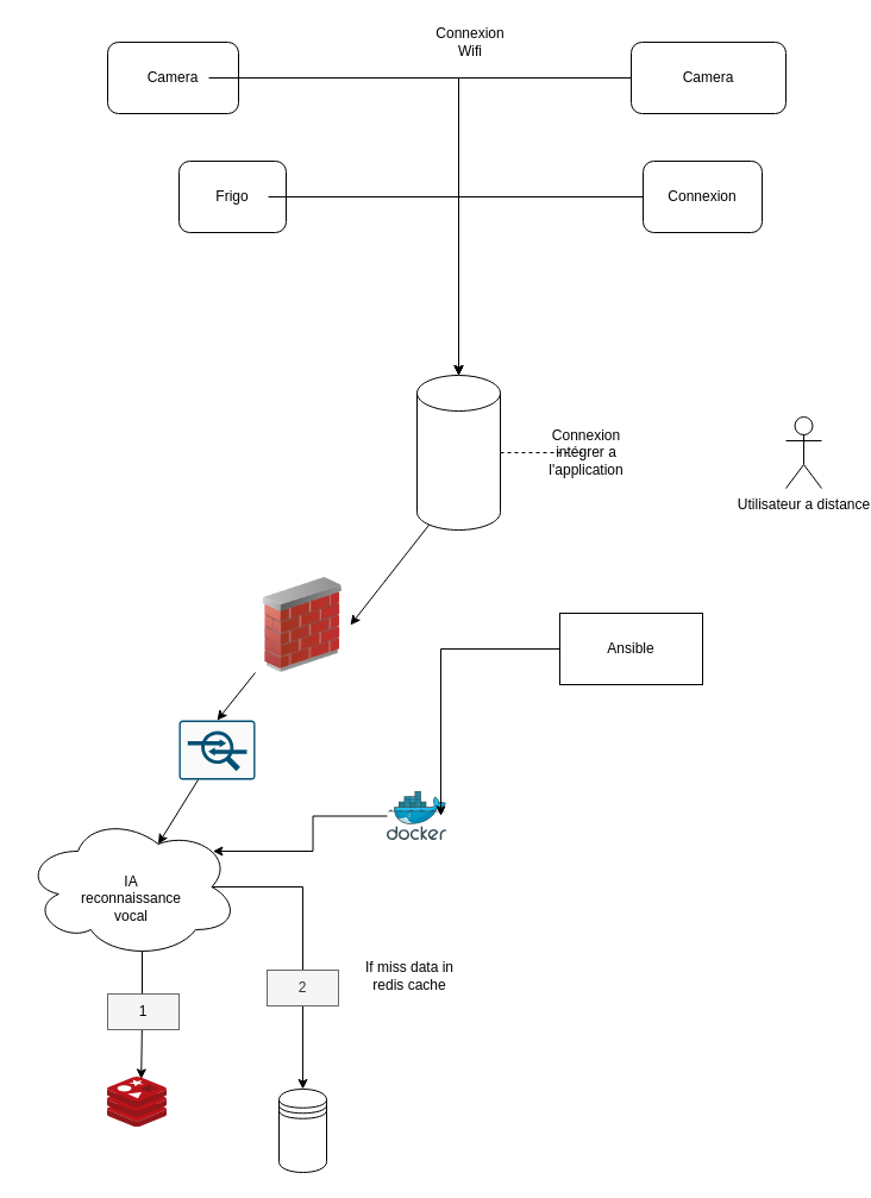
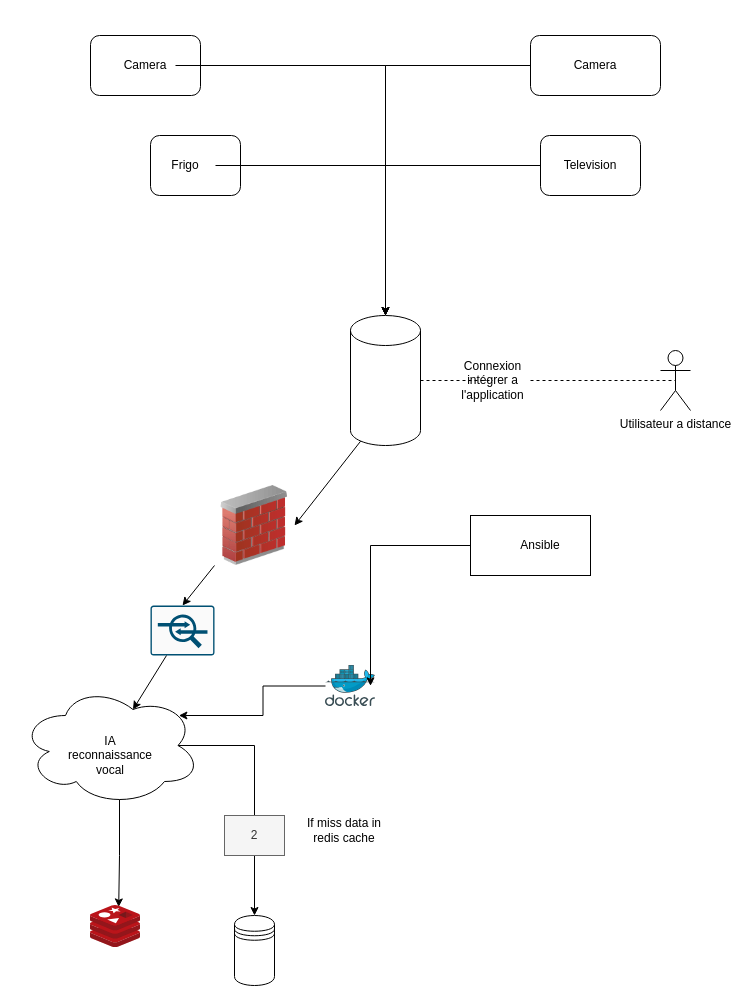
- <mxCell id="15" value="Connexion Wifi" style="text;html=1;strokeColor=none;fillColor=none;align=center;verticalAlign=middle;whiteSpace=wrap;rounded=0;" vertex="1" parent="1"><mxGeometry x="365" y="20" width="60" height="30" as="geometry" /></mxCell>
- <mxCell id="12" value="Frigo" style="text;html=1;strokeColor=none;fillColor=none;align=center;verticalAlign=middle;whiteSpace=wrap;rounded=0;" vertex="1" parent="1"><mxGeometry x="165" y="150" width="60" height="30" as="geometry" /></mxCell>
+ <mxCell id="12" value="Frigo" style="text;html=1;strokeColor=none;fillColor=none;align=center;verticalAlign=middle;whiteSpace=wrap;rounded=0;" vertex="1" parent="1"><mxGeometry x="155" y="150" width="60" height="30" as="geometry" /></mxCell>
- <mxCell id="13" value="Connexion" style="text;html=1;strokeColor=none;fillColor=none;align=center;verticalAlign=middle;whiteSpace=wrap;rounded=0;" vertex="1" parent="1"><mxGeometry x="560" y="150" width="60" height="30" as="geometry" /></mxCell>
+ <mxCell id="13" value="Television" style="text;html=1;strokeColor=none;fillColor=none;align=center;verticalAlign=middle;whiteSpace=wrap;rounded=0;" vertex="1" parent="1"><mxGeometry x="560" y="150" width="60" height="30" as="geometry" /></mxCell>
+ <mxCell id="20" value="" style="endArrow=none;dashed=1;html=1;rounded=0;exitX=1;exitY=0.5;exitDx=0;exitDy=0;exitPerimeter=0;entryX=0.5;entryY=0.5;entryDx=0;entryDy=0;entryPerimeter=0;startArrow=none;" edge="1" parent="1" source="27" target="21"><mxGeometry width="50" height="50" relative="1" as="geometry"><mxPoint x="450" y="375" as="sourcePoint" /><mxPoint x="620" y="375" as="targetPoint" /></mxGeometry></mxCell>
- <mxCell id="38" value="Ansible" style="text;html=1;strokeColor=none;fillColor=none;align=center;verticalAlign=middle;whiteSpace=wrap;rounded=0;fontColor=#000000;" vertex="1" parent="1"><mxGeometry x="500" y="530" width="60" height="30" as="geometry" /></mxCell>
+ <mxCell id="38" value="Ansible" style="text;html=1;strokeColor=none;fillColor=none;align=center;verticalAlign=middle;whiteSpace=wrap;rounded=0;fontColor=#000000;" vertex="1" parent="1"><mxGeometry x="510" y="530" width="60" height="30" as="geometry" /></mxCell>
- <mxCell id="31" value="If miss data in redis cache" style="text;html=1;strokeColor=none;fillColor=none;align=center;verticalAlign=middle;whiteSpace=wrap;rounded=0;" vertex="1" parent="1"><mxGeometry x="294" y="805" width="100" height="30" as="geometry" /></mxCell>
+ <mxCell id="31" value="If miss data in redis cache" style="text;html=1;strokeColor=none;fillColor=none;align=center;verticalAlign=middle;whiteSpace=wrap;rounded=0;" vertex="1" parent="1"><mxGeometry x="294" y="815" width="100" height="30" as="geometry" /></mxCell>
- <mxCell id="33" value="2" style="text;html=1;strokeColor=#666666;fillColor=#f5f5f5;align=center;verticalAlign=middle;whiteSpace=wrap;rounded=0;fontColor=#333333;" vertex="1" parent="1"><mxGeometry x="224" y="815" width="60" height="30" as="geometry" /></mxCell>
+ <mxCell id="33" value="2" style="text;html=1;strokeColor=#666666;fillColor=#f5f5f5;align=center;verticalAlign=middle;whiteSpace=wrap;rounded=0;fontColor=#333333;" vertex="1" parent="1"><mxGeometry x="224" y="815" width="60" height="40" as="geometry" /></mxCell>
- <mxCell id="32" value="&lt;font color=&quot;#000000&quot;&gt;1&lt;/font&gt;" style="text;html=1;strokeColor=#666666;fillColor=#f5f5f5;align=center;verticalAlign=middle;whiteSpace=wrap;rounded=0;fontColor=#333333;" vertex="1" parent="1"><mxGeometry x="90" y="835" width="60" height="30" as="geometry" /></mxCell>
